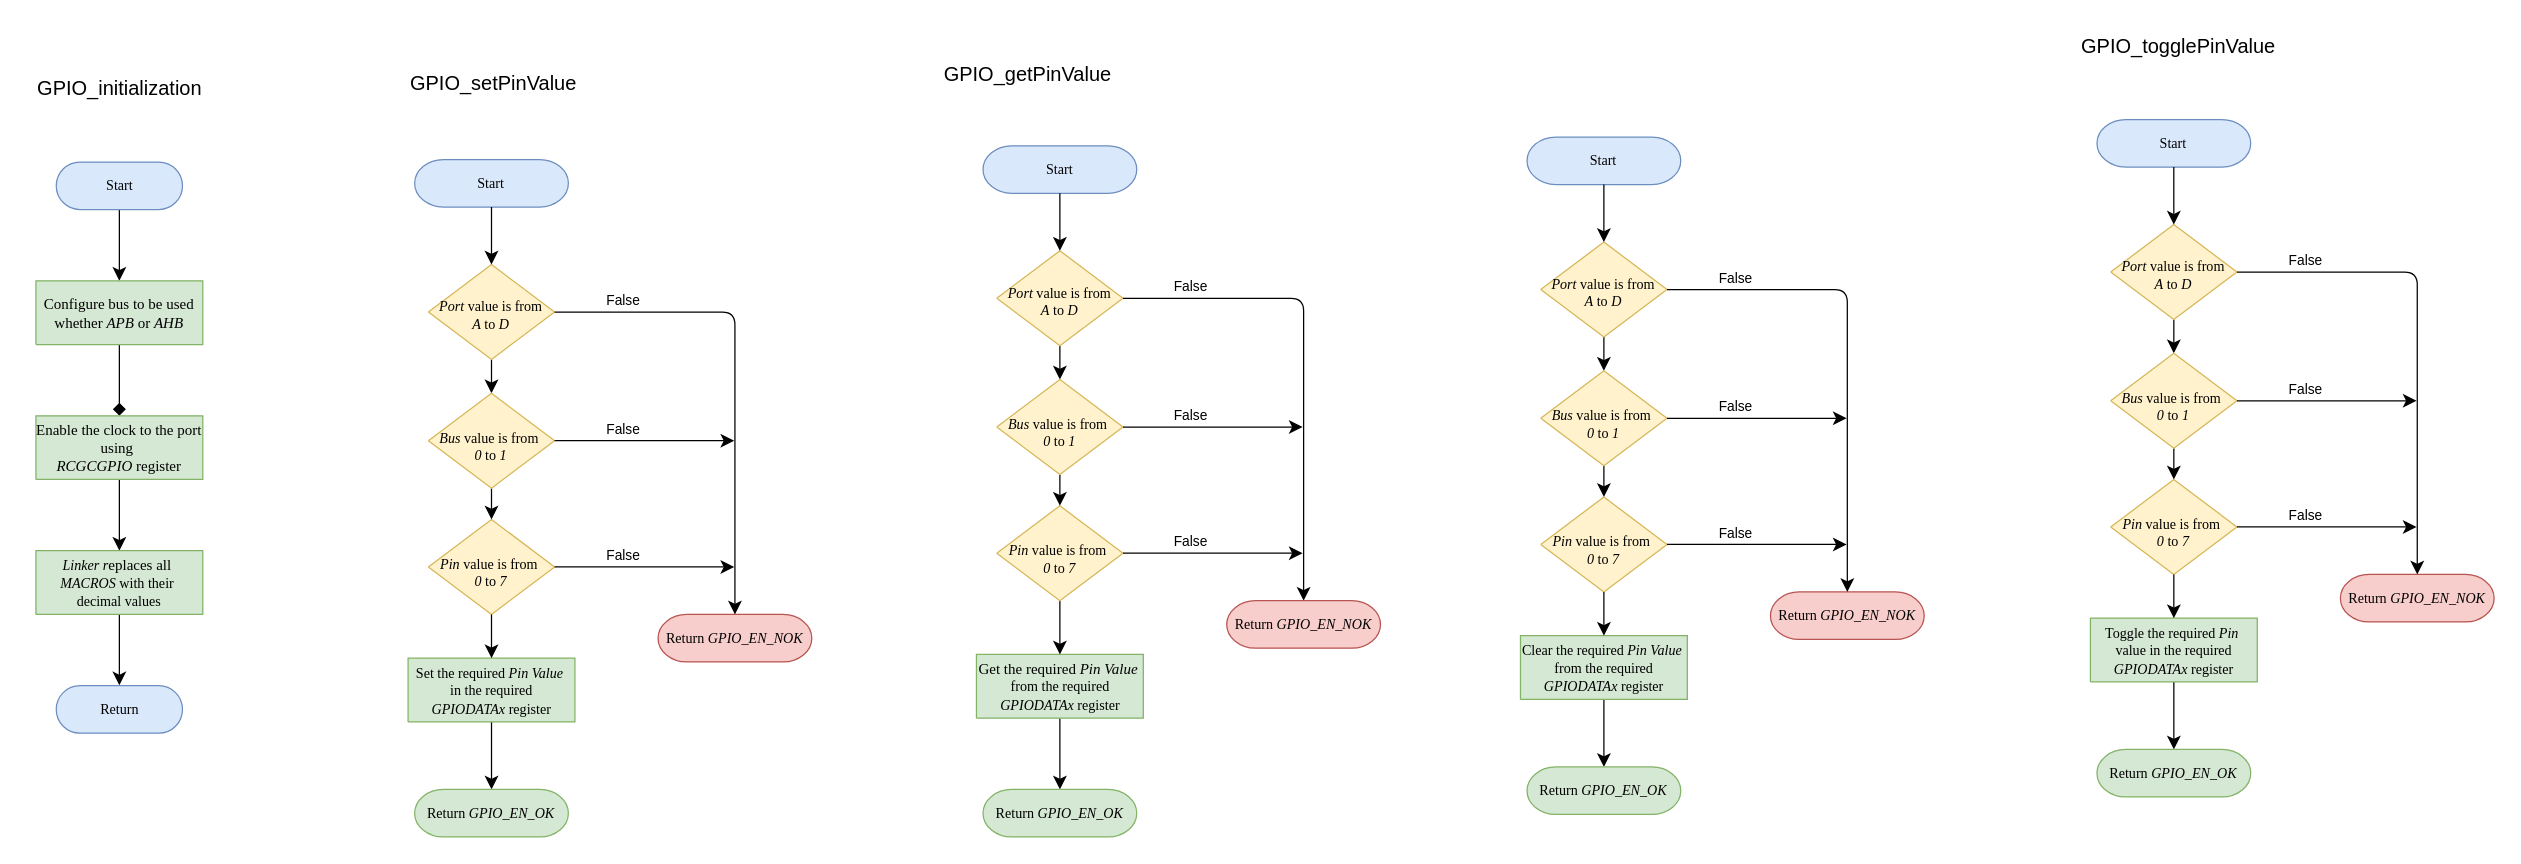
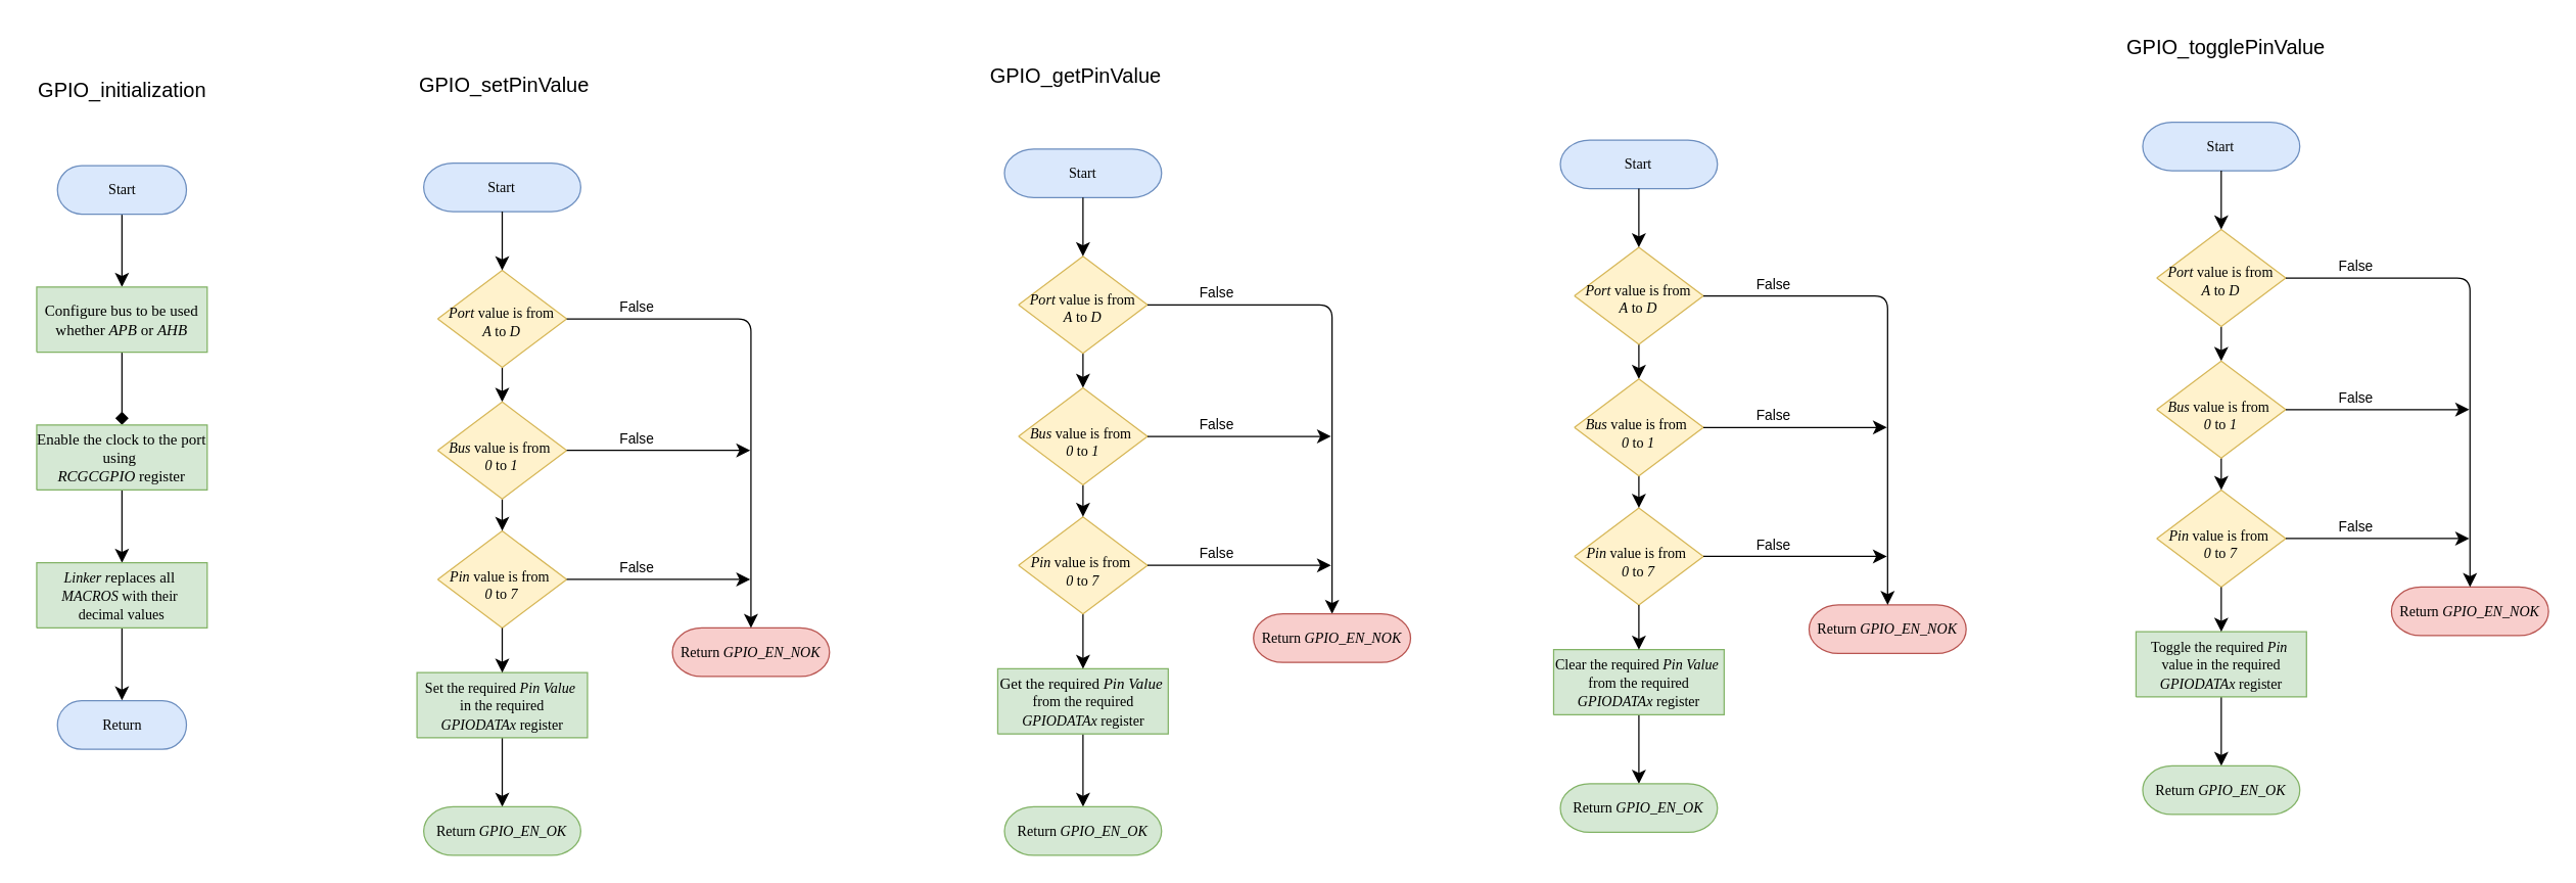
- <mxCell id="29" value="GPIO_getPinValue" style="text;whiteSpace=wrap;html=1;fontSize=16;" parent="1" vertex="1"><mxGeometry x="753" y="43" width="193" height="41" as="geometry" /></mxCell>
+ <mxCell id="29" value="GPIO_getPinValue" style="text;whiteSpace=wrap;html=1;fontSize=16;" parent="1" vertex="1"><mxGeometry x="773" y="43" width="193" height="41" as="geometry" /></mxCell>
